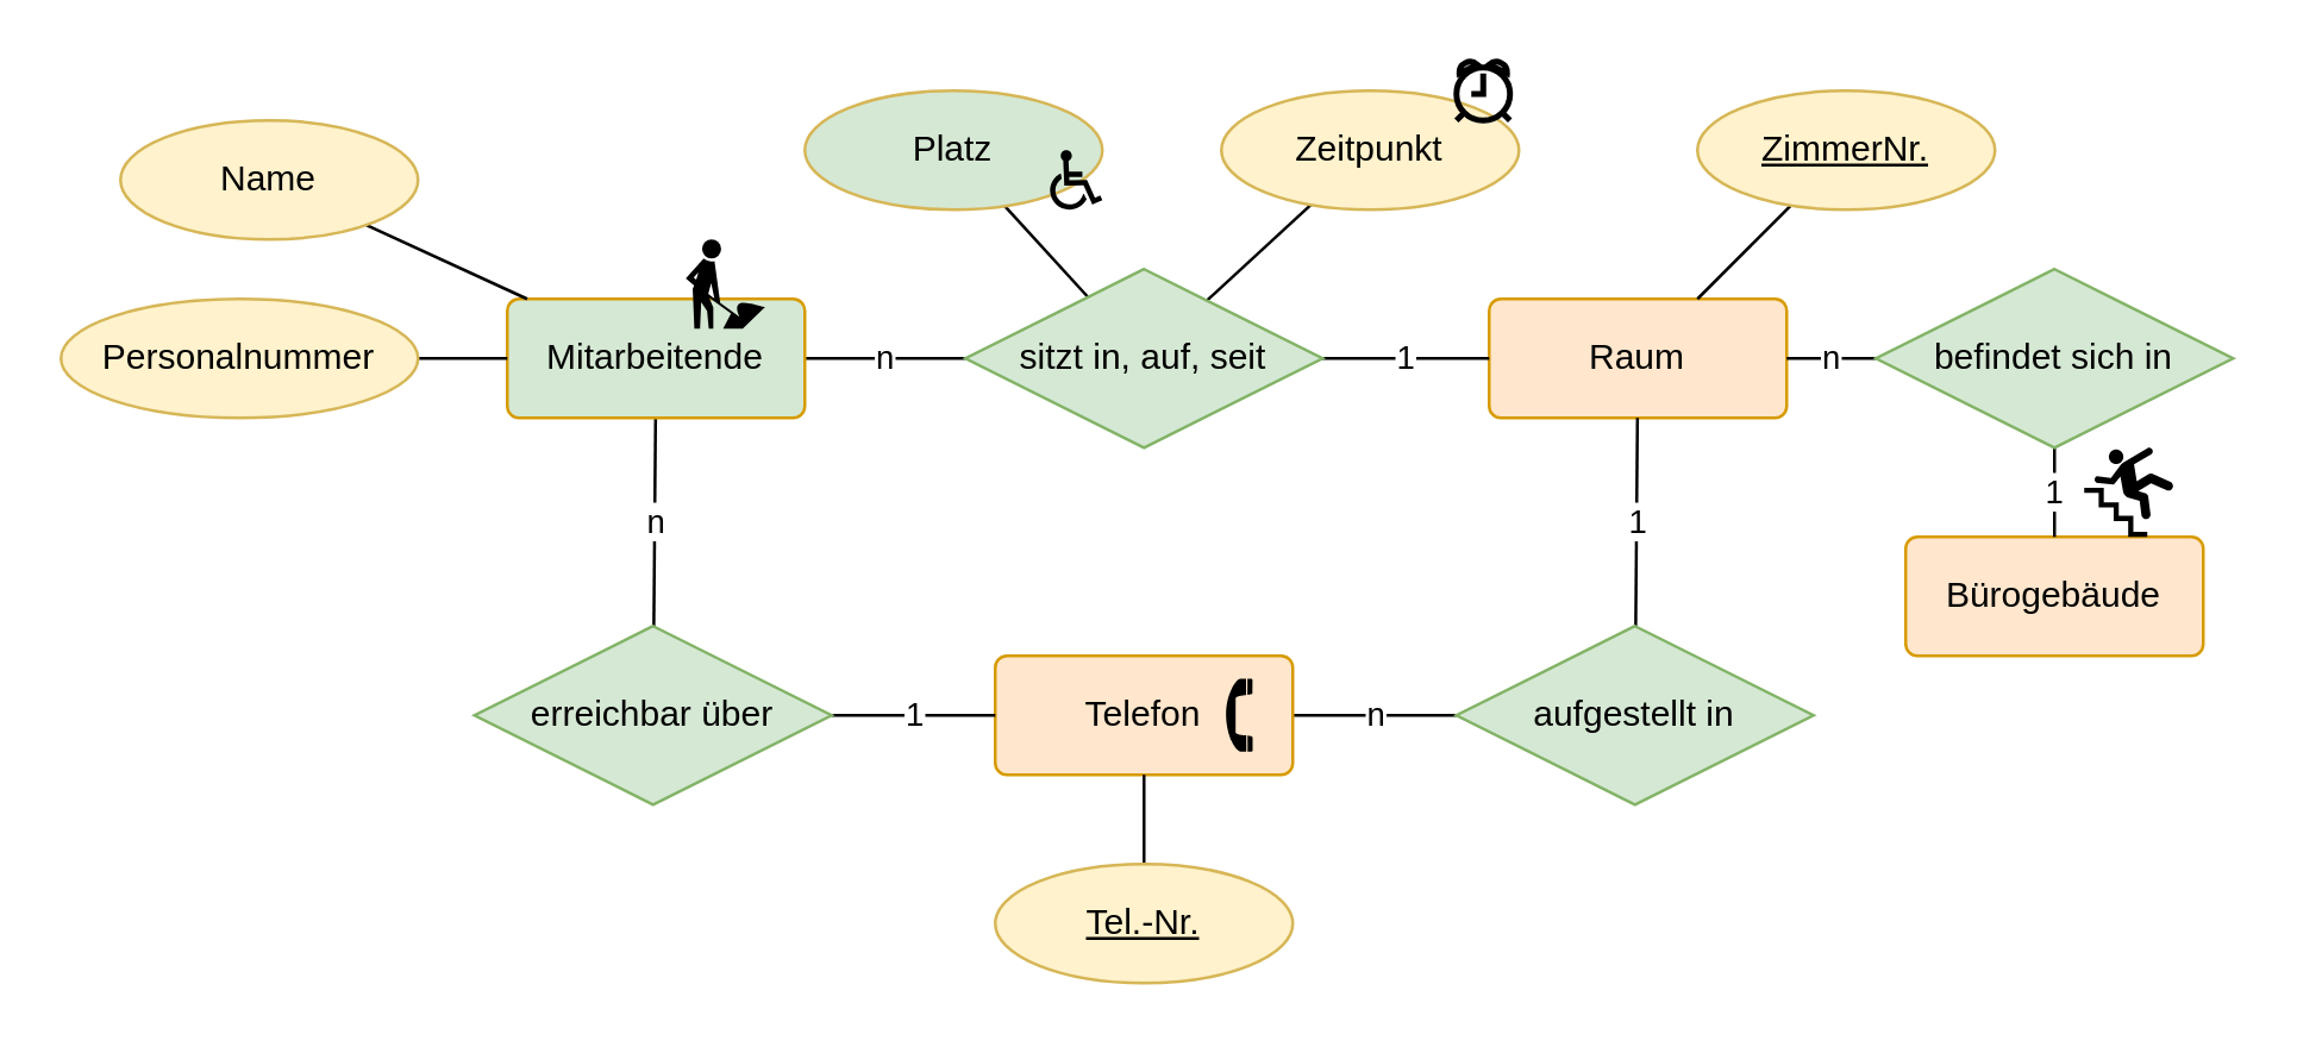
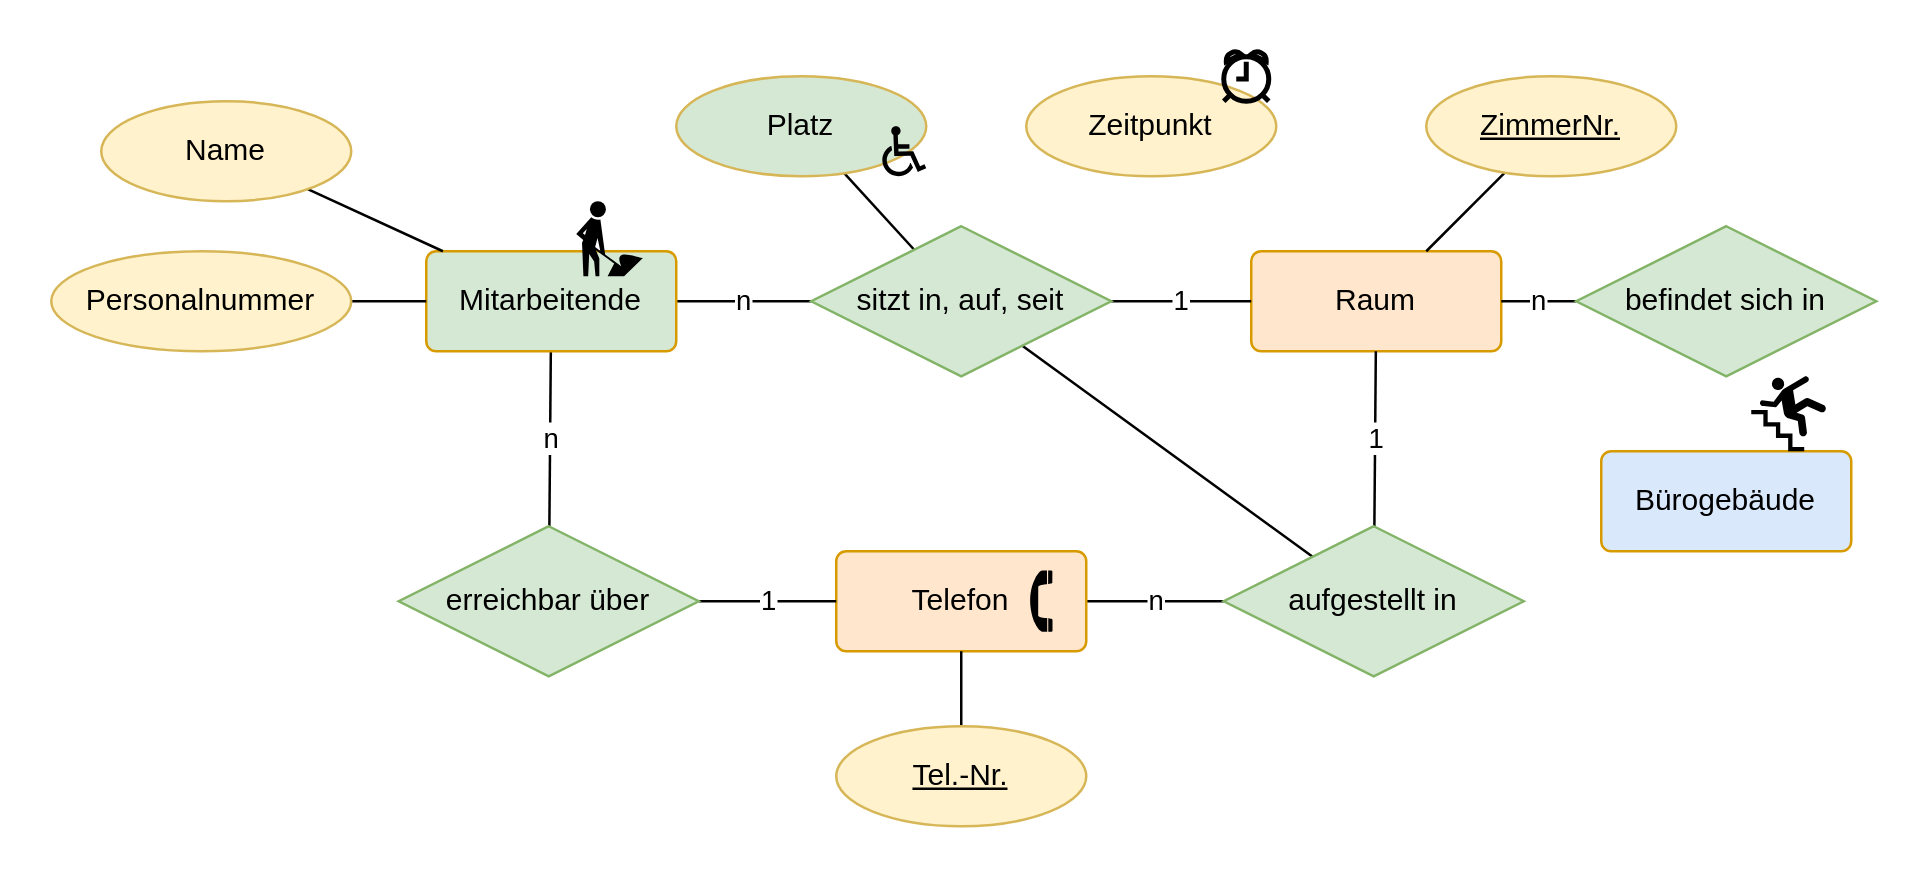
- <mxCell id="15" style="rounded=0;orthogonalLoop=1;jettySize=auto;html=1;endArrow=none;endFill=0;" edge="1" parent="1" source="16" target="18"><mxGeometry relative="1" as="geometry" /></mxCell>
+ <mxCell id="15" style="rounded=0;orthogonalLoop=1;jettySize=auto;html=1;endArrow=none;endFill=0;" edge="1" parent="1" source="16" target="24"><mxGeometry relative="1" as="geometry" /></mxCell>
- <mxCell id="25" value="1" style="rounded=0;orthogonalLoop=1;jettySize=auto;html=1;endArrow=none;endFill=0;" edge="1" parent="1" source="27" target="2"><mxGeometry relative="1" as="geometry" /></mxCell>
- <mxCell id="2" value="Bürogebäude" style="rounded=1;arcSize=10;whiteSpace=wrap;html=1;align=center;fillColor=#ffe6cc;strokeColor=#d79b00;" vertex="1" parent="1"><mxGeometry x="640" y="180" width="100" height="40" as="geometry" /></mxCell>
+ <mxCell id="2" value="Bürogebäude" style="rounded=1;arcSize=10;whiteSpace=wrap;html=1;align=center;fillColor=#dae8fc;strokeColor=#d79b00;" vertex="1" parent="1"><mxGeometry x="640" y="180" width="100" height="40" as="geometry" /></mxCell>
